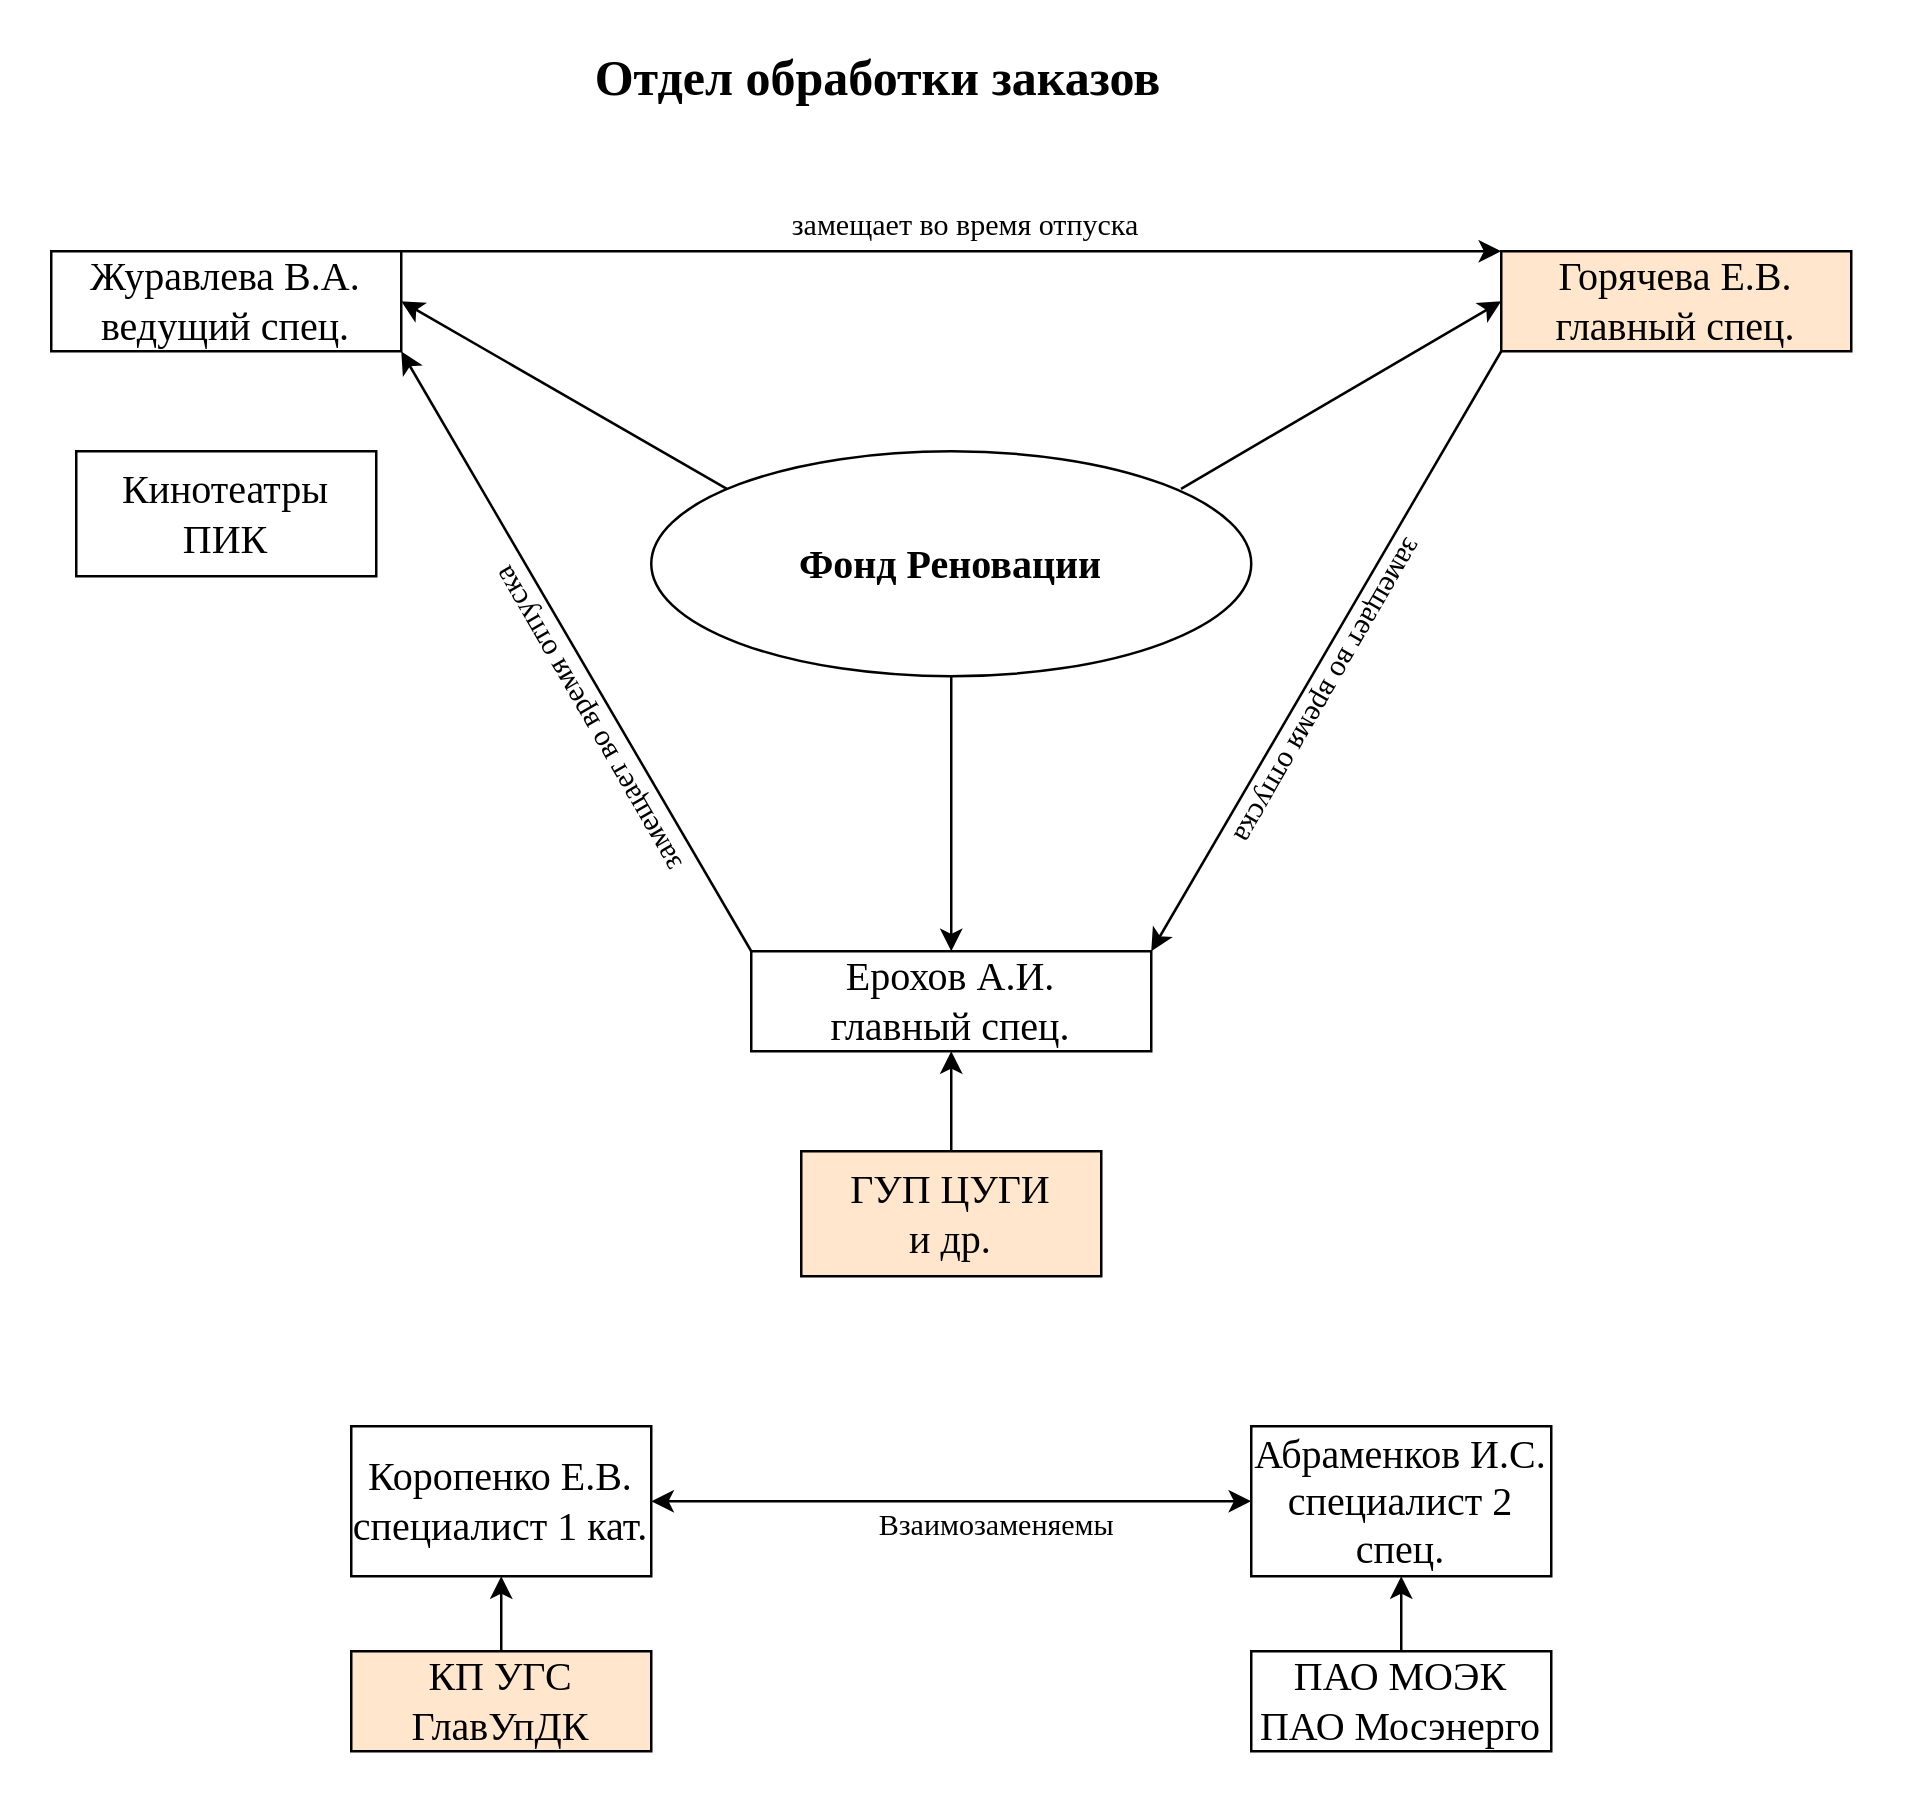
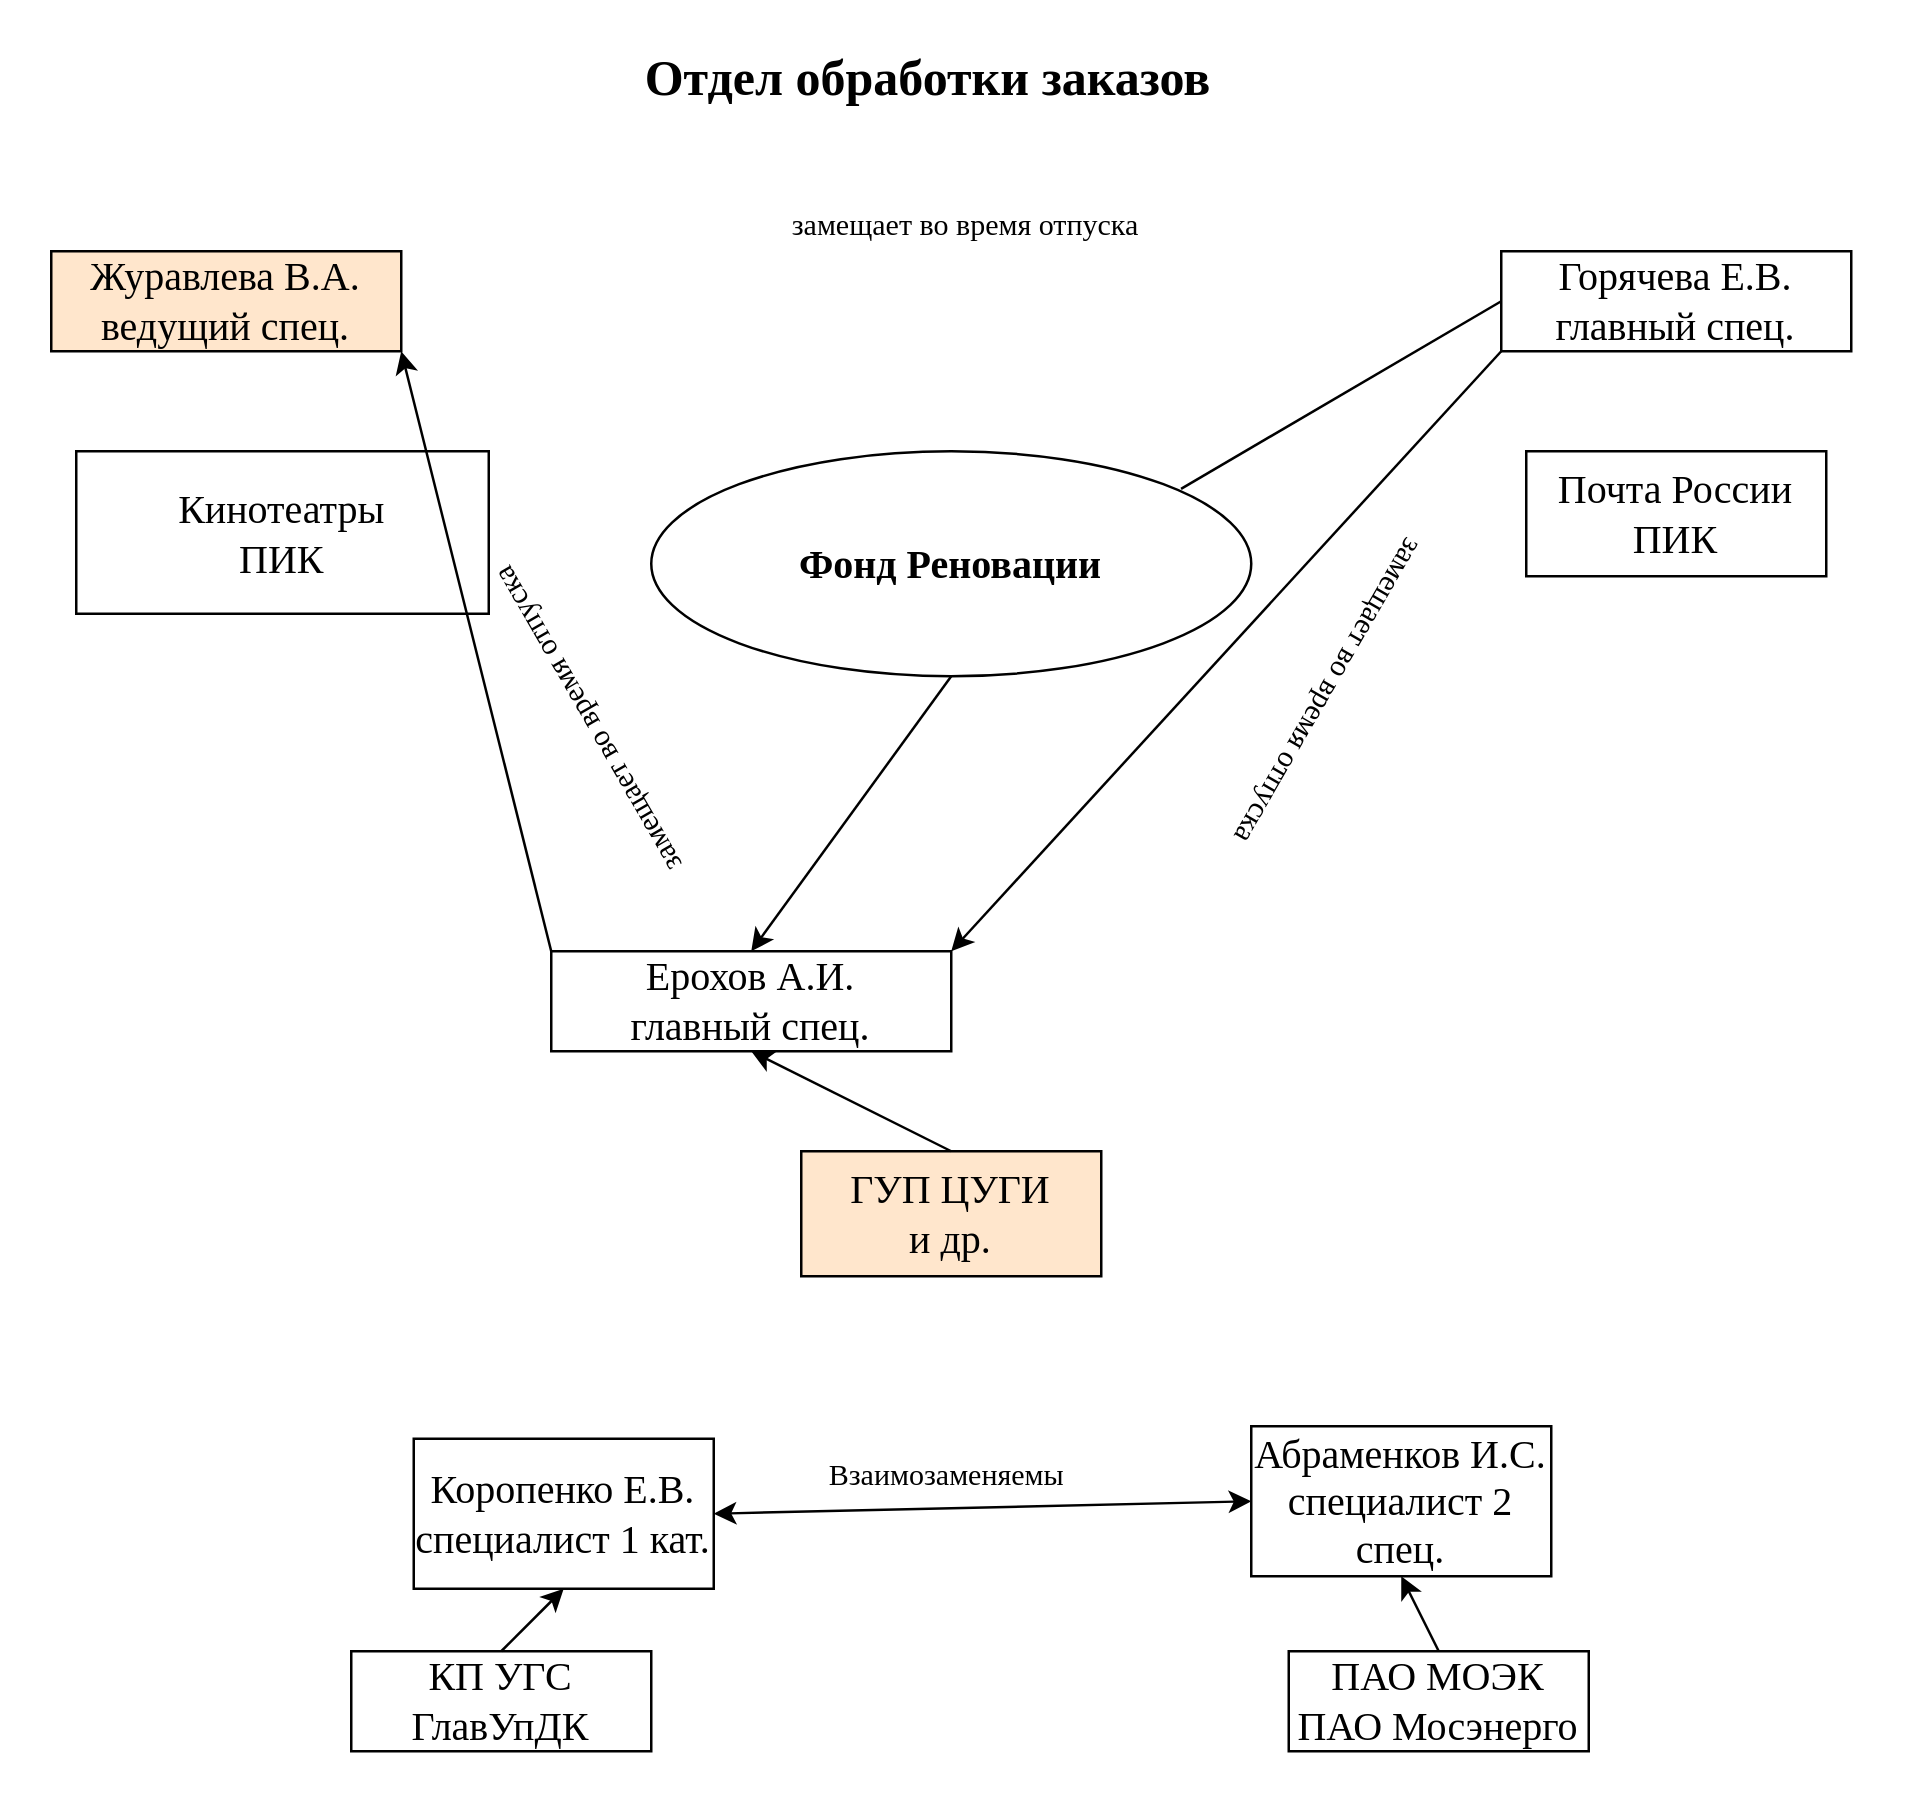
- <mxCell id="27" value="Отдел обработки заказов" style="text;html=1;strokeColor=none;fillColor=none;align=center;verticalAlign=middle;whiteSpace=wrap;rounded=0;fontFamily=Times New Roman;fontSize=20;fontStyle=1" vertex="1" parent="1"><mxGeometry x="236" y="20" width="230" height="20" as="geometry" /></mxCell>
+ <mxCell id="27" value="Отдел обработки заказов" style="text;html=1;strokeColor=none;fillColor=none;align=center;verticalAlign=middle;whiteSpace=wrap;rounded=0;fontFamily=Times New Roman;fontSize=20;fontStyle=1" vertex="1" parent="1"><mxGeometry x="256" y="20" width="230" height="20" as="geometry" /></mxCell>
- <mxCell id="22" value="" style="endArrow=classic;html=1;fontFamily=Times New Roman;fontSize=12;align=center;exitX=1;exitY=0;exitDx=0;exitDy=0;entryX=0;entryY=0;entryDx=0;entryDy=0;" edge="1" parent="1" source="4" target="3"><mxGeometry width="50" height="50" relative="1" as="geometry"><mxPoint x="456" y="180" as="sourcePoint" /><mxPoint x="506" y="130" as="targetPoint" /></mxGeometry></mxCell>
- <mxCell id="4" value="Журавлева В.А.&lt;br&gt;ведущий спец." style="rounded=0;whiteSpace=wrap;html=1;fontFamily=Times New Roman;fontSize=16;align=center;" vertex="1" parent="1"><mxGeometry x="20" y="100" width="140" height="40" as="geometry" /></mxCell>
+ <mxCell id="4" value="Журавлева В.А.&lt;br&gt;ведущий спец." style="rounded=0;whiteSpace=wrap;html=1;fontFamily=Times New Roman;fontSize=16;align=center;fillColor=#ffe6cc;" vertex="1" parent="1"><mxGeometry x="20" y="100" width="140" height="40" as="geometry" /></mxCell>
- <mxCell id="3" value="Горячева Е.В.&lt;br&gt;главный спец." style="rounded=0;whiteSpace=wrap;html=1;fontFamily=Times New Roman;fontSize=16;align=center;rotation=0;fillColor=#ffe6cc;" vertex="1" parent="1"><mxGeometry x="600" y="100" width="140" height="40" as="geometry" /></mxCell>
+ <mxCell id="3" value="Горячева Е.В.&lt;br&gt;главный спец." style="rounded=0;whiteSpace=wrap;html=1;fontFamily=Times New Roman;fontSize=16;align=center;rotation=0;" vertex="1" parent="1"><mxGeometry x="600" y="100" width="140" height="40" as="geometry" /></mxCell>
- <mxCell id="6" value="" style="endArrow=classic;html=1;fontFamily=Times New Roman;fontSize=16;exitX=0.883;exitY=0.167;exitDx=0;exitDy=0;exitPerimeter=0;entryX=0;entryY=0.5;entryDx=0;entryDy=0;align=center;" edge="1" parent="1" source="2" target="3"><mxGeometry width="50" height="50" relative="1" as="geometry"><mxPoint x="420" y="410" as="sourcePoint" /><mxPoint x="470" y="360" as="targetPoint" /><Array as="points" /></mxGeometry></mxCell>
+ <mxCell id="6" value="" style="endArrow=none;html=1;fontFamily=Times New Roman;fontSize=16;exitX=0.883;exitY=0.167;exitDx=0;exitDy=0;exitPerimeter=0;entryX=0;entryY=0.5;entryDx=0;entryDy=0;align=center;" edge="1" parent="1" source="2" target="3"><mxGeometry width="50" height="50" relative="1" as="geometry"><mxPoint x="420" y="410" as="sourcePoint" /><mxPoint x="470" y="360" as="targetPoint" /><Array as="points" /></mxGeometry></mxCell>
- <mxCell id="7" value="" style="endArrow=classic;html=1;fontFamily=Times New Roman;fontSize=16;exitX=0.126;exitY=0.167;exitDx=0;exitDy=0;entryX=1;entryY=0.5;entryDx=0;entryDy=0;exitPerimeter=0;align=center;" edge="1" parent="1" source="2" target="4"><mxGeometry width="50" height="50" relative="1" as="geometry"><mxPoint x="420" y="410" as="sourcePoint" /><mxPoint x="470" y="360" as="targetPoint" /></mxGeometry></mxCell>
- <mxCell id="9" value="Кинотеатры&lt;br&gt;ПИК" style="rounded=0;whiteSpace=wrap;html=1;fontFamily=Times New Roman;fontSize=16;align=center;" vertex="1" parent="1"><mxGeometry x="30" y="180" width="120" height="50" as="geometry" /></mxCell>
+ <mxCell id="9" value="Кинотеатры&lt;br&gt;ПИК" style="rounded=0;whiteSpace=wrap;html=1;fontFamily=Times New Roman;fontSize=16;align=center;" vertex="1" parent="1"><mxGeometry x="30" y="180" width="165" height="65" as="geometry" /></mxCell>
+ <mxCell id="10" value="Почта России&lt;br&gt;ПИК" style="rounded=0;whiteSpace=wrap;html=1;fontFamily=Times New Roman;fontSize=16;align=center;" vertex="1" parent="1"><mxGeometry x="610" y="180" width="120" height="50" as="geometry" /></mxCell>
- <mxCell id="5" value="Ерохов А.И.&lt;br&gt;главный спец." style="rounded=0;whiteSpace=wrap;html=1;fontFamily=Times New Roman;fontSize=16;align=center;" vertex="1" parent="1"><mxGeometry x="300" y="380" width="160" height="40" as="geometry" /></mxCell>
+ <mxCell id="5" value="Ерохов А.И.&lt;br&gt;главный спец." style="rounded=0;whiteSpace=wrap;html=1;fontFamily=Times New Roman;fontSize=16;align=center;" vertex="1" parent="1"><mxGeometry x="220" y="380" width="160" height="40" as="geometry" /></mxCell>
- <mxCell id="13" value="Коропенко Е.В.&lt;br&gt;специалист 1 кат." style="rounded=0;whiteSpace=wrap;html=1;fontFamily=Times New Roman;fontSize=16;align=center;" vertex="1" parent="1"><mxGeometry x="140" y="570" width="120" height="60" as="geometry" /></mxCell>
+ <mxCell id="13" value="Коропенко Е.В.&lt;br&gt;специалист 1 кат." style="rounded=0;whiteSpace=wrap;html=1;fontFamily=Times New Roman;fontSize=16;align=center;" vertex="1" parent="1"><mxGeometry x="165" y="575" width="120" height="60" as="geometry" /></mxCell>
- <mxCell id="20" value="Взаимозаменяемы&amp;nbsp;" style="text;html=1;strokeColor=none;fillColor=none;align=center;verticalAlign=middle;whiteSpace=wrap;rounded=0;fontFamily=Times New Roman;fontSize=12;" vertex="1" parent="1"><mxGeometry x="380" y="600" width="40" height="20" as="geometry" /></mxCell>
+ <mxCell id="20" value="Взаимозаменяемы&amp;nbsp;" style="text;html=1;strokeColor=none;fillColor=none;align=center;verticalAlign=middle;whiteSpace=wrap;rounded=0;fontFamily=Times New Roman;fontSize=12;" vertex="1" parent="1"><mxGeometry x="360" y="580" width="40" height="20" as="geometry" /></mxCell>
- <mxCell id="15" value="КП УГС&lt;br&gt;ГлавУпДК" style="rounded=0;whiteSpace=wrap;html=1;fontFamily=Times New Roman;fontSize=16;align=center;fillColor=#ffe6cc;" vertex="1" parent="1"><mxGeometry x="140" y="660" width="120" height="40" as="geometry" /></mxCell>
+ <mxCell id="15" value="КП УГС&lt;br&gt;ГлавУпДК" style="rounded=0;whiteSpace=wrap;html=1;fontFamily=Times New Roman;fontSize=16;align=center;" vertex="1" parent="1"><mxGeometry x="140" y="660" width="120" height="40" as="geometry" /></mxCell>
- <mxCell id="16" value="ПАО МОЭК&lt;br&gt;ПАО Мосэнерго" style="rounded=0;whiteSpace=wrap;html=1;fontFamily=Times New Roman;fontSize=16;align=center;" vertex="1" parent="1"><mxGeometry x="500" y="660" width="120" height="40" as="geometry" /></mxCell>
+ <mxCell id="16" value="ПАО МОЭК&lt;br&gt;ПАО Мосэнерго" style="rounded=0;whiteSpace=wrap;html=1;fontFamily=Times New Roman;fontSize=16;align=center;" vertex="1" parent="1"><mxGeometry x="515" y="660" width="120" height="40" as="geometry" /></mxCell>
